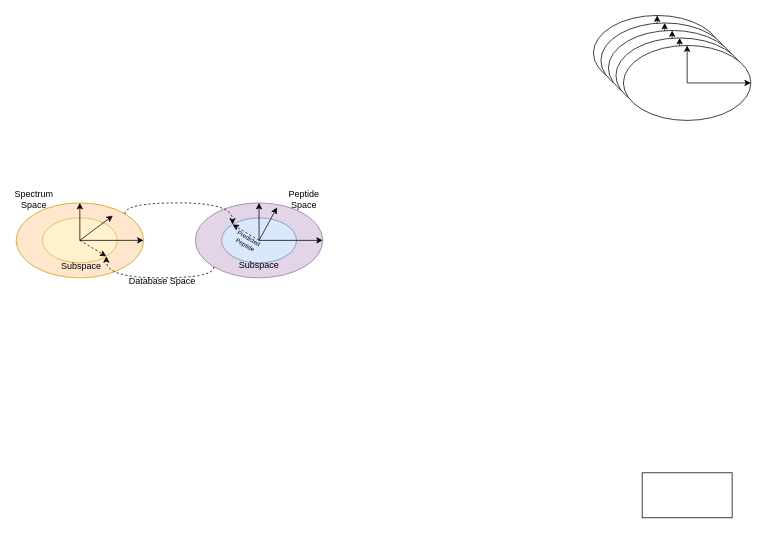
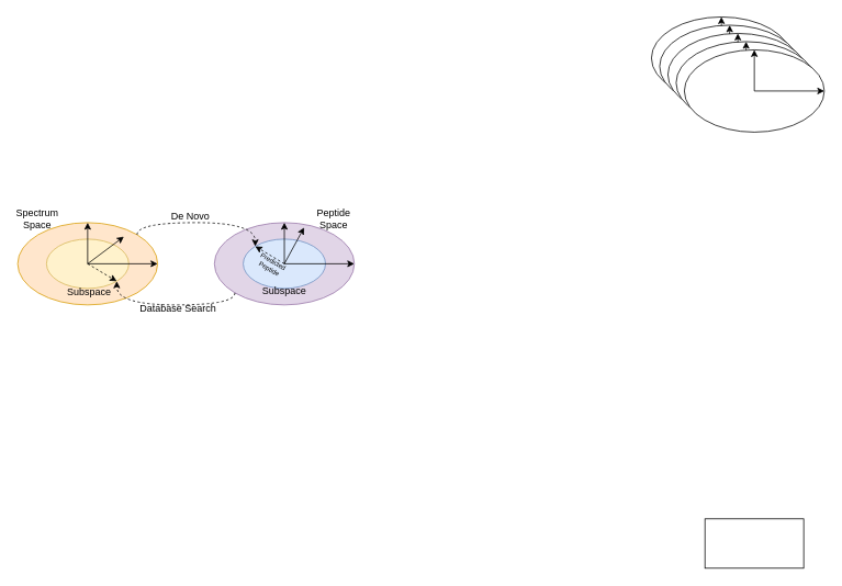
+ <mxCell id="43" value="&lt;font color=&quot;#000000&quot;&gt;De Novo&lt;/font&gt;" style="text;html=1;strokeColor=none;fillColor=none;align=center;verticalAlign=middle;whiteSpace=wrap;rounded=0;fontColor=#FFFFFF;" vertex="1" parent="1"><mxGeometry x="206" y="253" width="50" height="20" as="geometry" /></mxCell>
- <mxCell id="45" value="Database Space" style="text;html=1;strokeColor=none;fillColor=none;align=center;verticalAlign=middle;whiteSpace=wrap;rounded=0;fontSize=12;fontColor=#000000;" vertex="1" parent="1"><mxGeometry x="168" y="368" width="96" height="14" as="geometry" /></mxCell>
+ <mxCell id="45" value="Database Search" style="text;html=1;strokeColor=none;fillColor=none;align=center;verticalAlign=middle;whiteSpace=wrap;rounded=0;fontSize=12;fontColor=#000000;" vertex="1" parent="1"><mxGeometry x="168" y="368" width="96" height="14" as="geometry" /></mxCell>
